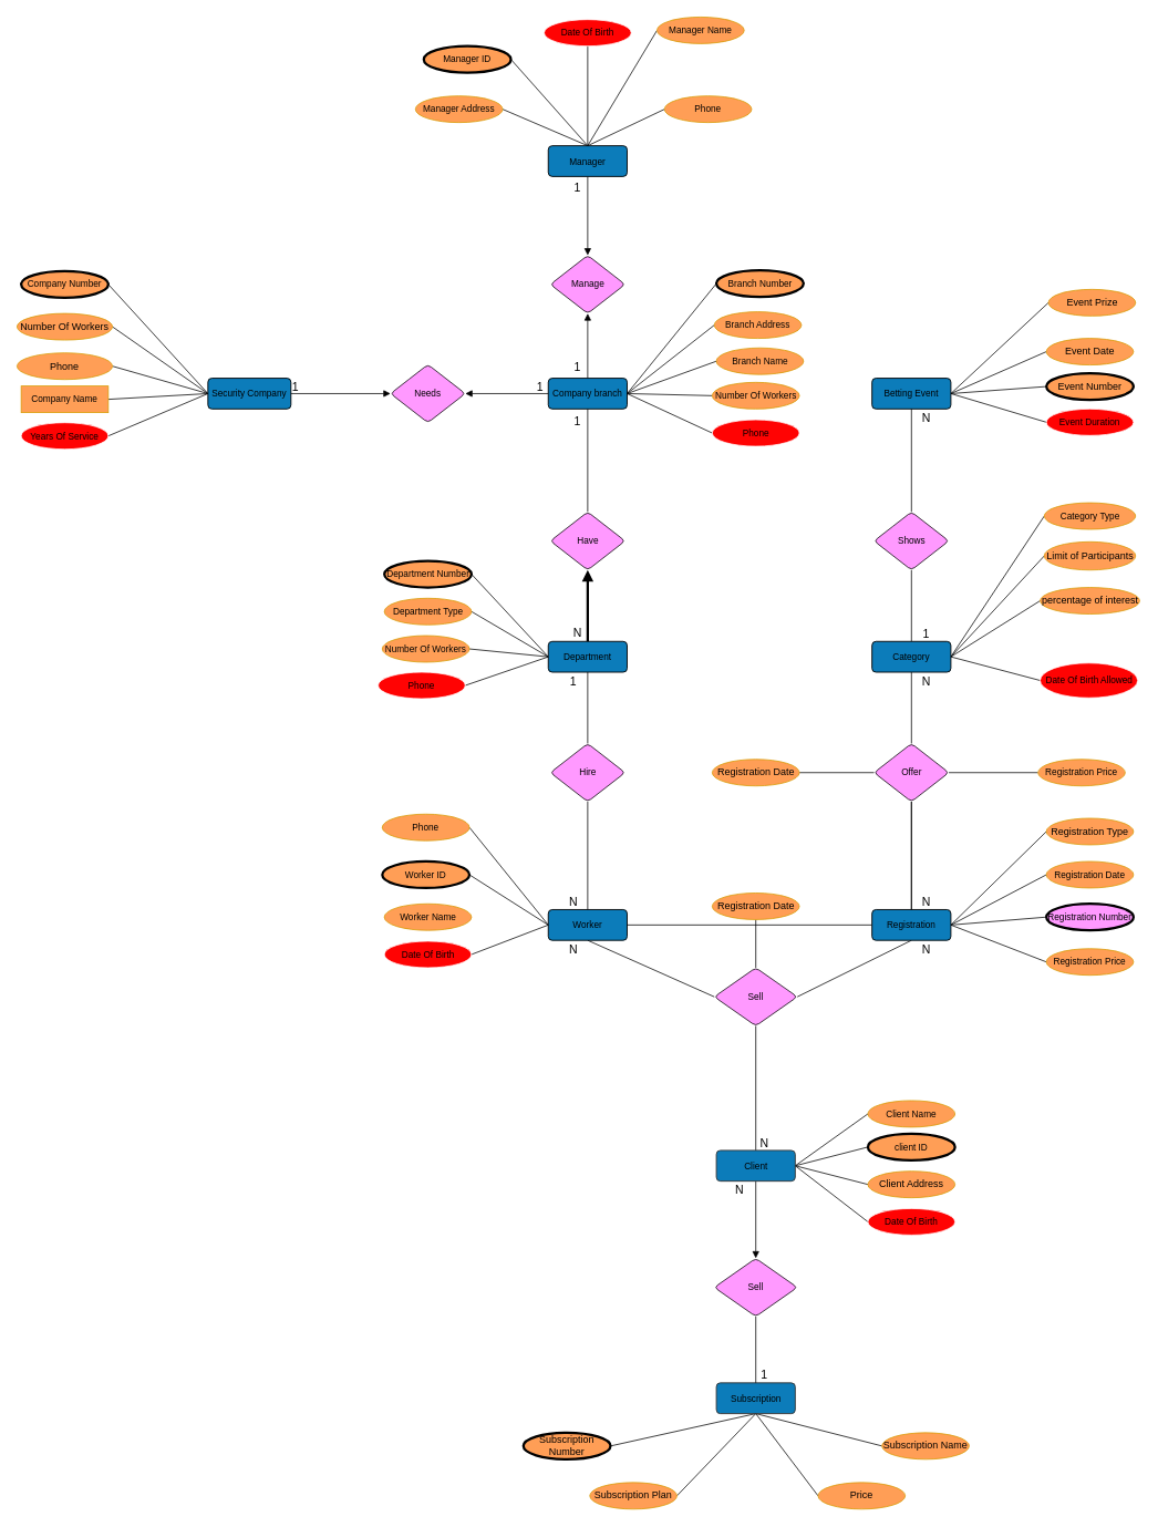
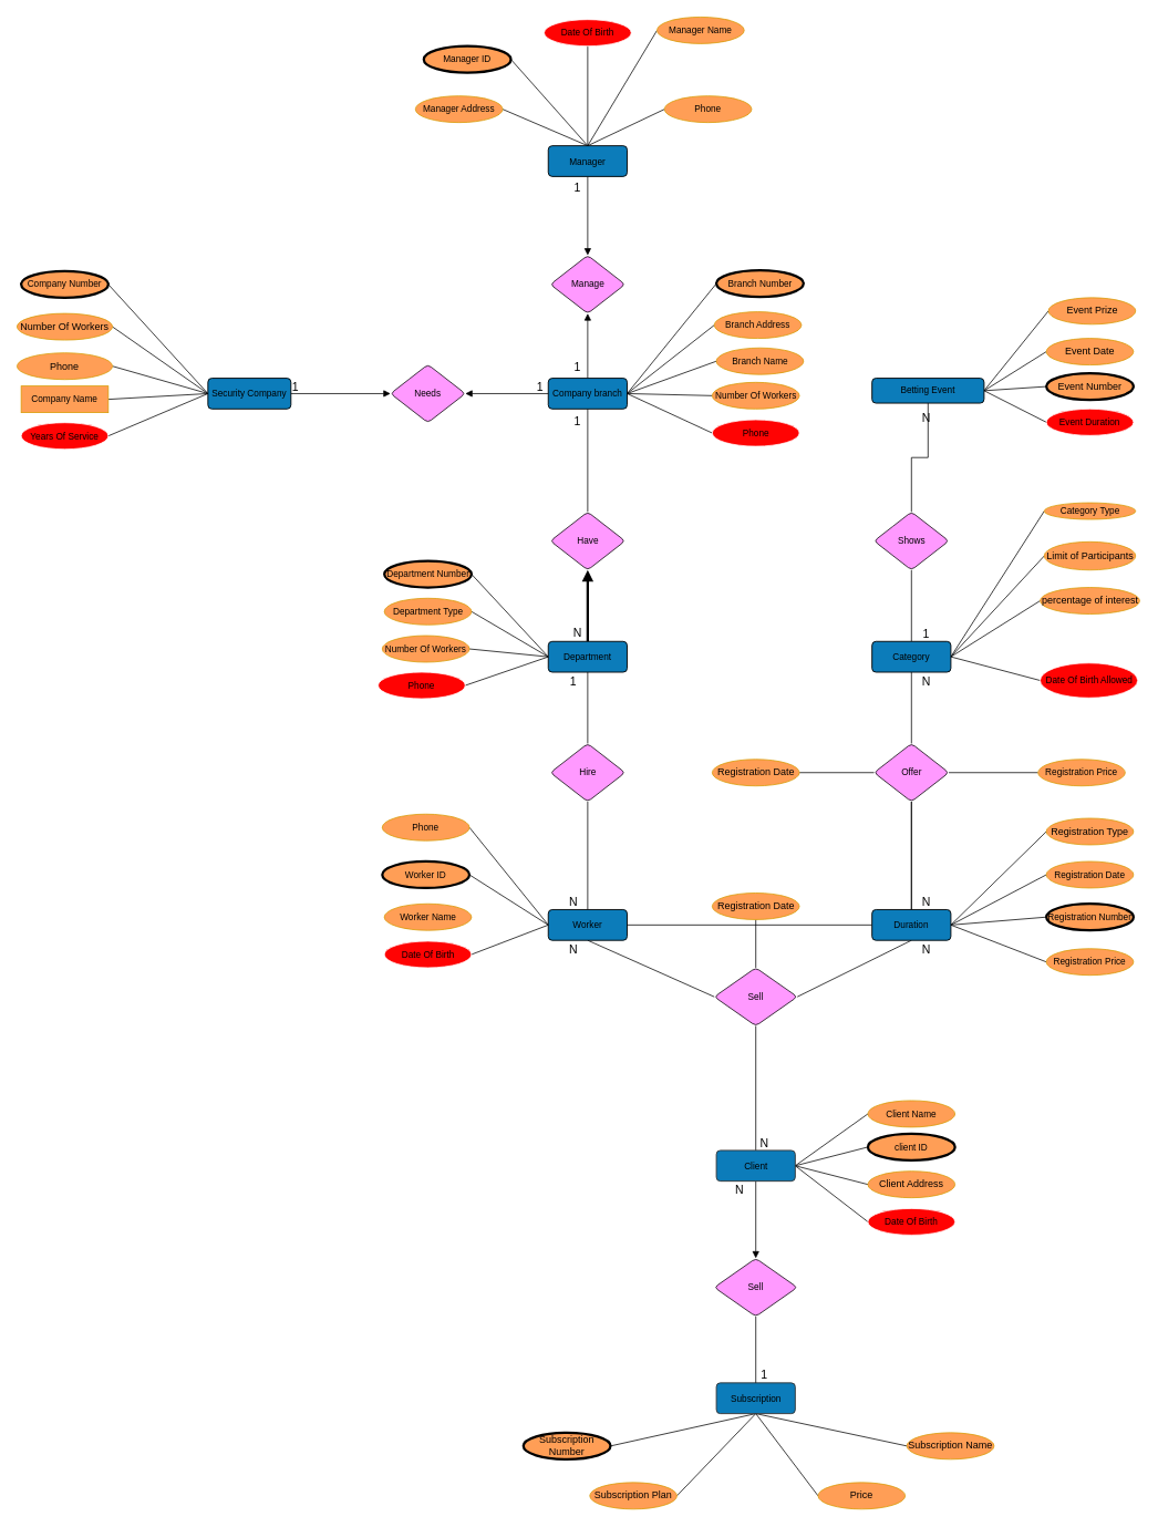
- <mxCell id="110" value="Event Prize" style="ellipse;whiteSpace=wrap;html=1;strokeWidth=1;fillColor=#FF9E56;strokeColor=#D79B00;" parent="1" vertex="1"><mxGeometry x="1262.5" y="348" width="105" height="32" as="geometry" /></mxCell>
+ <mxCell id="110" value="Event Prize" style="ellipse;whiteSpace=wrap;html=1;strokeWidth=1;fillColor=#FF9E56;strokeColor=#D79B00;" parent="1" vertex="1"><mxGeometry x="1262.5" y="358" width="105" height="32" as="geometry" /></mxCell>
- <mxCell id="71" value="Betting Event" style="html=1;whiteSpace=wrap;;fontSize=11;fontColor=#000000;spacing=5;strokeOpacity=100;fillOpacity=100;rounded=1;absoluteArcSize=1;arcSize=9.6;fillColor=#0c7cba;strokeWidth=1.2;" parent="1" vertex="1"><mxGeometry x="1050" y="455" width="95" height="37" as="geometry" /></mxCell>
+ <mxCell id="71" value="Betting Event" style="html=1;whiteSpace=wrap;;fontSize=11;fontColor=#000000;spacing=5;strokeOpacity=100;fillOpacity=100;rounded=1;absoluteArcSize=1;arcSize=9.6;fillColor=#0c7cba;strokeWidth=1.2;" parent="1" vertex="1"><mxGeometry x="1050" y="455" width="135" height="30" as="geometry" /></mxCell>
- <mxCell id="72" value="&lt;span style=&quot;font-size: 11px&quot;&gt;Category Type&lt;/span&gt;" style="ellipse;whiteSpace=wrap;html=1;strokeWidth=1;fillColor=#FF9E56;strokeColor=#D79B00;" parent="1" vertex="1"><mxGeometry x="1257.5" y="605" width="110" height="32" as="geometry" /></mxCell>
+ <mxCell id="72" value="&lt;span style=&quot;font-size: 11px&quot;&gt;Category Type&lt;/span&gt;" style="ellipse;whiteSpace=wrap;html=1;strokeWidth=1;fillColor=#FF9E56;strokeColor=#D79B00;" parent="1" vertex="1"><mxGeometry x="1257.5" y="605" width="110" height="20" as="geometry" /></mxCell>
- <mxCell id="141" value="&lt;span style=&quot;font-size: 11px&quot;&gt;Registration&amp;nbsp;Number&lt;/span&gt;" style="ellipse;whiteSpace=wrap;html=1;strokeWidth=3;fillColor=#ff99ff;strokeColor=#000000;" parent="1" vertex="1"><mxGeometry x="1260" y="1088" width="105" height="32" as="geometry" /></mxCell>
+ <mxCell id="141" value="&lt;span style=&quot;font-size: 11px&quot;&gt;Registration&amp;nbsp;Number&lt;/span&gt;" style="ellipse;whiteSpace=wrap;html=1;strokeWidth=3;fillColor=#FF9E56;strokeColor=#000000;" parent="1" vertex="1"><mxGeometry x="1260" y="1088" width="105" height="32" as="geometry" /></mxCell>
- <mxCell id="32" value="Registration" style="html=1;whiteSpace=wrap;;fontSize=11;fontColor=#000000;spacing=5;strokeOpacity=100;fillOpacity=100;rounded=1;absoluteArcSize=1;arcSize=9.6;fillColor=#0c7cba;strokeWidth=1.2;" parent="1" vertex="1"><mxGeometry x="1050" y="1095" width="95" height="37" as="geometry" /></mxCell>
+ <mxCell id="32" value="Duration" style="html=1;whiteSpace=wrap;;fontSize=11;fontColor=#000000;spacing=5;strokeOpacity=100;fillOpacity=100;rounded=1;absoluteArcSize=1;arcSize=9.6;fillColor=#0c7cba;strokeWidth=1.2;" parent="1" vertex="1"><mxGeometry x="1050" y="1095" width="95" height="37" as="geometry" /></mxCell>
- <mxCell id="121" value="Subscription Name" style="ellipse;whiteSpace=wrap;html=1;strokeWidth=1;fillColor=#FF9E56;strokeColor=#D79B00;" parent="1" vertex="1"><mxGeometry x="1062" y="1725" width="105" height="32" as="geometry" /></mxCell>
+ <mxCell id="121" value="Subscription Name" style="ellipse;whiteSpace=wrap;html=1;strokeWidth=1;fillColor=#FF9E56;strokeColor=#D79B00;" parent="1" vertex="1"><mxGeometry x="1092" y="1725" width="105" height="32" as="geometry" /></mxCell>
